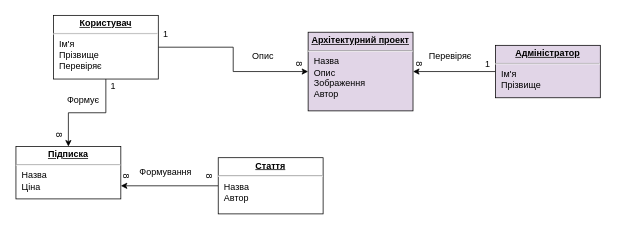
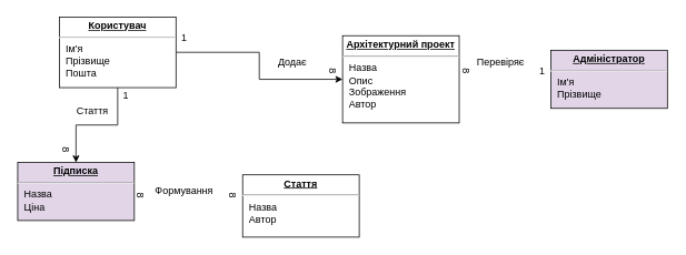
- <mxCell id="5" value="&lt;p style=&quot;margin: 0px ; margin-top: 4px ; text-align: center ; text-decoration: underline&quot;&gt;&lt;b&gt;Користувач&lt;/b&gt;&lt;/p&gt;&lt;hr&gt;&lt;p style=&quot;margin: 0px ; margin-left: 8px&quot;&gt;Ім'я&lt;/p&gt;&lt;p style=&quot;margin: 0px ; margin-left: 8px&quot;&gt;Прізвище&lt;br&gt;Перевіряє&lt;/p&gt;" style="verticalAlign=top;align=left;overflow=fill;fontSize=12;fontFamily=Helvetica;html=1;rounded=0;shadow=0;comic=0;labelBackgroundColor=none;strokeWidth=1" parent="1" vertex="1"><mxGeometry x="70" y="20" width="140" height="85" as="geometry" /></mxCell>
+ <mxCell id="5" value="&lt;p style=&quot;margin: 0px ; margin-top: 4px ; text-align: center ; text-decoration: underline&quot;&gt;&lt;b&gt;Користувач&lt;/b&gt;&lt;/p&gt;&lt;hr&gt;&lt;p style=&quot;margin: 0px ; margin-left: 8px&quot;&gt;Ім'я&lt;/p&gt;&lt;p style=&quot;margin: 0px ; margin-left: 8px&quot;&gt;Прізвище&lt;br&gt;Пошта&lt;/p&gt;" style="verticalAlign=top;align=left;overflow=fill;fontSize=12;fontFamily=Helvetica;html=1;rounded=0;shadow=0;comic=0;labelBackgroundColor=none;strokeWidth=1" parent="1" vertex="1"><mxGeometry x="70" y="20" width="140" height="85" as="geometry" /></mxCell>
- <mxCell id="14" value="Опис" style="text;html=1;strokeColor=none;fillColor=none;align=center;verticalAlign=middle;whiteSpace=wrap;rounded=0;" parent="1" vertex="1"><mxGeometry x="320" y="60" width="60" height="30" as="geometry" /></mxCell>
+ <mxCell id="14" value="Додає" style="text;html=1;strokeColor=none;fillColor=none;align=center;verticalAlign=middle;whiteSpace=wrap;rounded=0;" parent="1" vertex="1"><mxGeometry x="320" y="60" width="60" height="30" as="geometry" /></mxCell>
- <mxCell id="8" value="&lt;p style=&quot;margin: 0px ; margin-top: 4px ; text-align: center ; text-decoration: underline&quot;&gt;&lt;b&gt;Архітектурний проект&lt;/b&gt;&lt;/p&gt;&lt;hr&gt;&lt;p style=&quot;margin: 0px ; margin-left: 8px&quot;&gt;Назва&lt;br&gt;Опис&lt;br&gt;Зображення&amp;nbsp;&lt;/p&gt;&lt;p style=&quot;margin: 0px ; margin-left: 8px&quot;&gt;Автор&amp;nbsp;&lt;br&gt;&lt;br&gt;&lt;/p&gt;" style="verticalAlign=top;align=left;overflow=fill;fontSize=12;fontFamily=Helvetica;html=1;rounded=0;shadow=0;comic=0;labelBackgroundColor=none;strokeWidth=1;fillColor=#e1d5e7;" parent="1" vertex="1"><mxGeometry x="410" y="42.5" width="140" height="105" as="geometry" /></mxCell>
+ <mxCell id="8" value="&lt;p style=&quot;margin: 0px ; margin-top: 4px ; text-align: center ; text-decoration: underline&quot;&gt;&lt;b&gt;Архітектурний проект&lt;/b&gt;&lt;/p&gt;&lt;hr&gt;&lt;p style=&quot;margin: 0px ; margin-left: 8px&quot;&gt;Назва&lt;br&gt;Опис&lt;br&gt;Зображення&amp;nbsp;&lt;/p&gt;&lt;p style=&quot;margin: 0px ; margin-left: 8px&quot;&gt;Автор&amp;nbsp;&lt;br&gt;&lt;br&gt;&lt;/p&gt;" style="verticalAlign=top;align=left;overflow=fill;fontSize=12;fontFamily=Helvetica;html=1;rounded=0;shadow=0;comic=0;labelBackgroundColor=none;strokeWidth=1" parent="1" vertex="1"><mxGeometry x="410" y="42.5" width="140" height="105" as="geometry" /></mxCell>
- <mxCell id="9" style="edgeStyle=orthogonalEdgeStyle;rounded=0;orthogonalLoop=1;jettySize=auto;html=1;entryX=1;entryY=0.5;entryDx=0;entryDy=0;fontSize=12;" parent="1" source="10" target="8" edge="1"><mxGeometry relative="1" as="geometry" /></mxCell>
- <mxCell id="13" value="Формує" style="text;html=1;strokeColor=none;fillColor=none;align=center;verticalAlign=middle;whiteSpace=wrap;rounded=0;" parent="1" vertex="1"><mxGeometry x="80" y="117.5" width="60" height="30" as="geometry" /></mxCell>
+ <mxCell id="13" value="Стаття" style="text;html=1;strokeColor=none;fillColor=none;align=center;verticalAlign=middle;whiteSpace=wrap;rounded=0;" parent="1" vertex="1"><mxGeometry x="80" y="117.5" width="60" height="30" as="geometry" /></mxCell>
- <mxCell id="2" value="&lt;p style=&quot;margin: 0px ; margin-top: 4px ; text-align: center ; text-decoration: underline&quot;&gt;&lt;b&gt;Підписка&lt;/b&gt;&lt;/p&gt;&lt;hr&gt;&lt;p style=&quot;margin: 0px ; margin-left: 8px&quot;&gt;Назва&lt;br&gt;Ціна&lt;br&gt;&lt;br&gt;&lt;/p&gt;" style="verticalAlign=top;align=left;overflow=fill;fontSize=12;fontFamily=Helvetica;html=1;rounded=0;shadow=0;comic=0;labelBackgroundColor=none;strokeWidth=1" parent="1" vertex="1"><mxGeometry x="20" y="195" width="140" height="70" as="geometry" /></mxCell>
+ <mxCell id="2" value="&lt;p style=&quot;margin: 0px ; margin-top: 4px ; text-align: center ; text-decoration: underline&quot;&gt;&lt;b&gt;Підписка&lt;/b&gt;&lt;/p&gt;&lt;hr&gt;&lt;p style=&quot;margin: 0px ; margin-left: 8px&quot;&gt;Назва&lt;br&gt;Ціна&lt;br&gt;&lt;br&gt;&lt;/p&gt;" style="verticalAlign=top;align=left;overflow=fill;fontSize=12;fontFamily=Helvetica;html=1;rounded=0;shadow=0;comic=0;labelBackgroundColor=none;strokeWidth=1;fillColor=#e1d5e7;" parent="1" vertex="1"><mxGeometry x="20" y="195" width="140" height="70" as="geometry" /></mxCell>
- <mxCell id="6" style="edgeStyle=orthogonalEdgeStyle;rounded=0;orthogonalLoop=1;jettySize=auto;html=1;entryX=1;entryY=0.75;entryDx=0;entryDy=0;" parent="1" source="7" target="2" edge="1"><mxGeometry relative="1" as="geometry"><mxPoint x="250" y="270" as="targetPoint" /></mxGeometry></mxCell>
